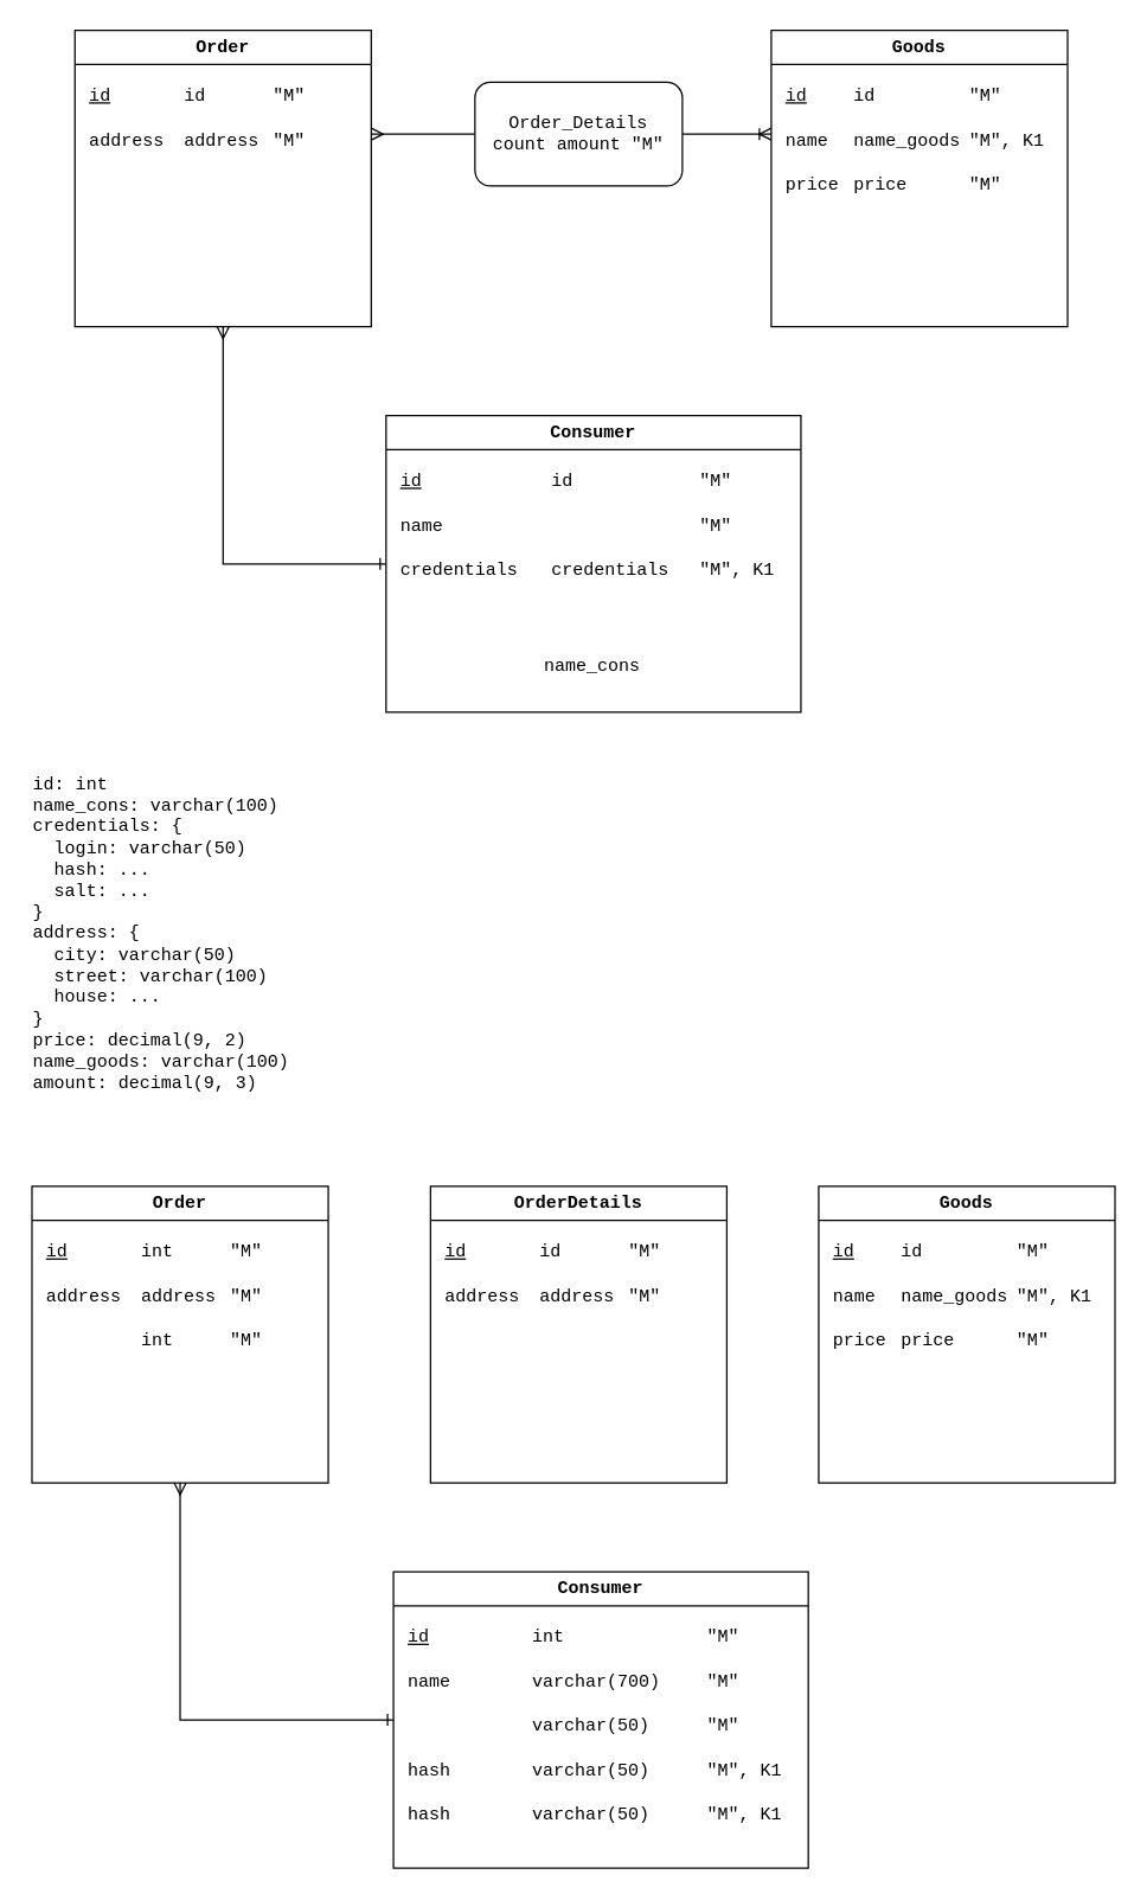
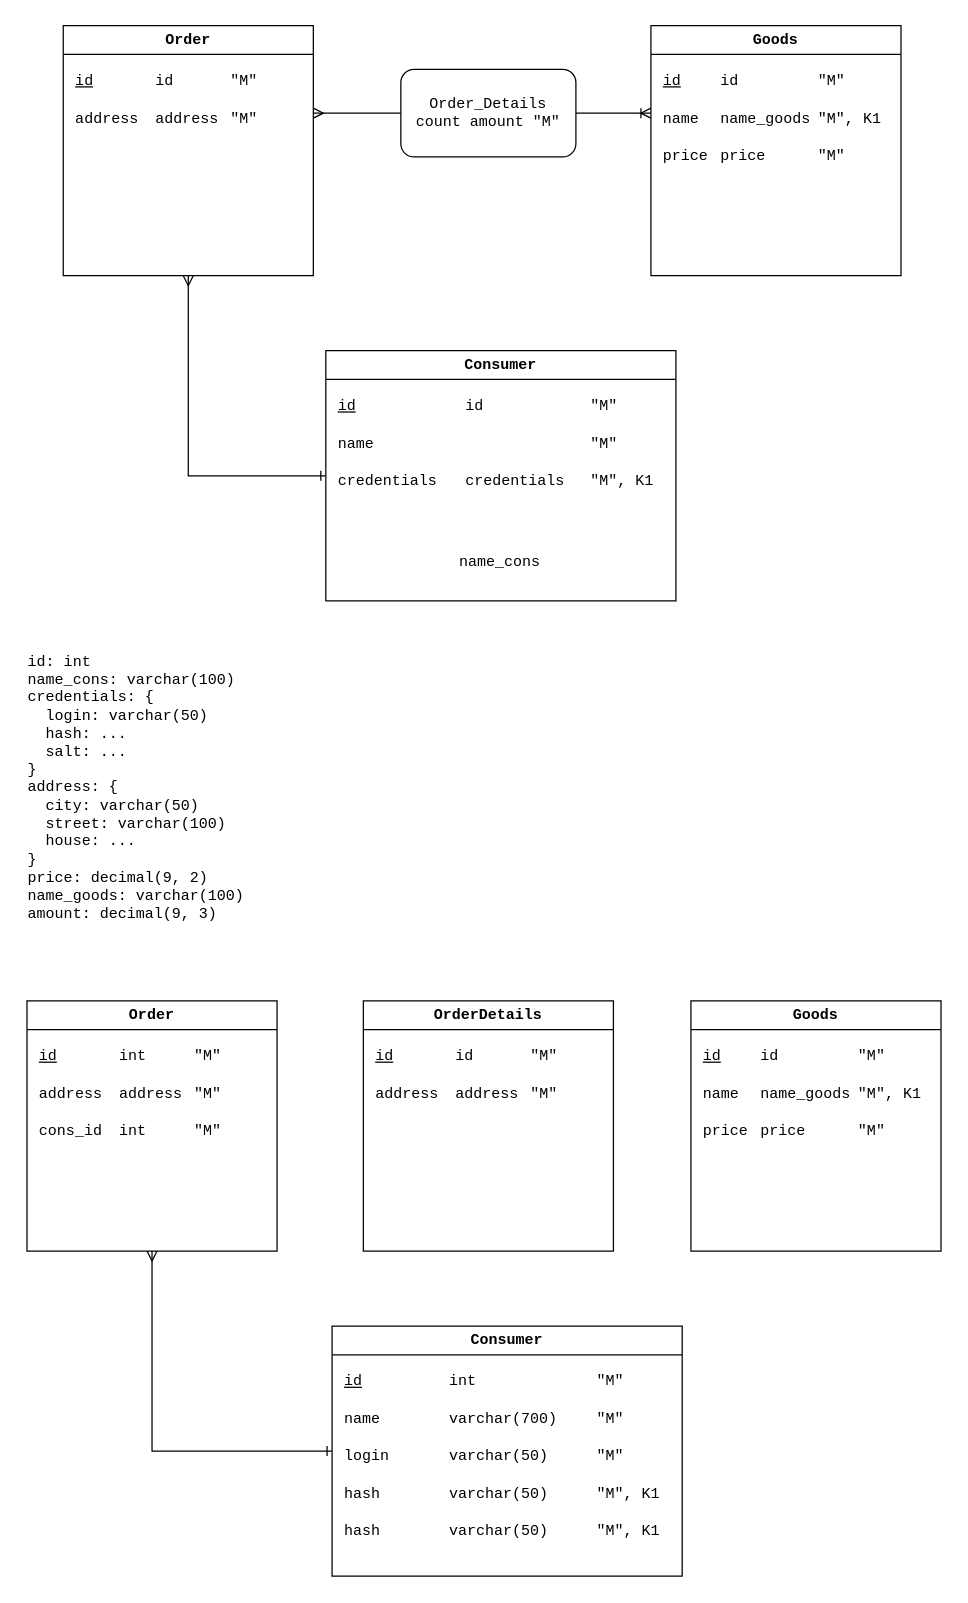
+ <mxCell id="42" value="cons_id" style="text;html=1;strokeColor=none;fillColor=none;align=left;verticalAlign=middle;whiteSpace=wrap;rounded=0;fontFamily=Courier New;" vertex="1" parent="35"><mxGeometry x="8" y="90" width="60" height="30" as="geometry" /></mxCell>
+ <mxCell id="62" value="login" style="text;html=1;strokeColor=none;fillColor=none;align=left;verticalAlign=middle;whiteSpace=wrap;rounded=0;fontFamily=Courier New;" vertex="1" parent="55"><mxGeometry x="8" y="90" width="60" height="30" as="geometry" /></mxCell>
